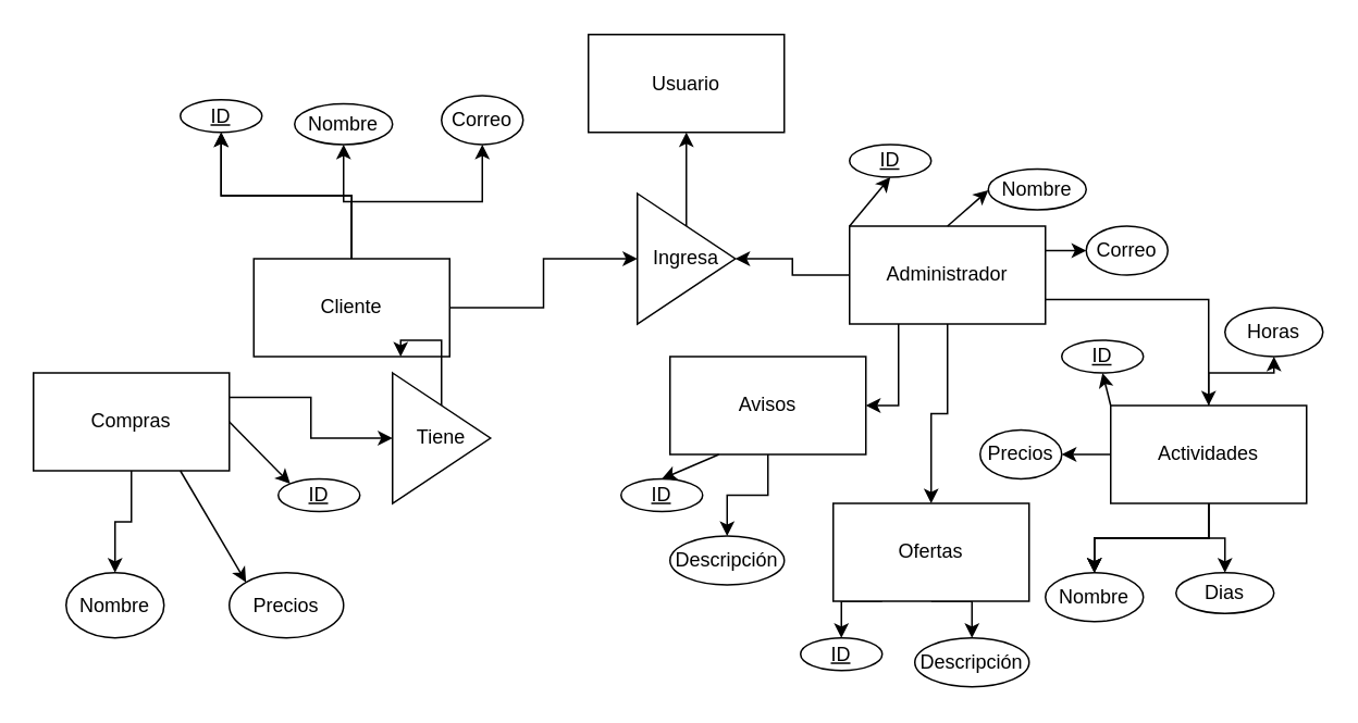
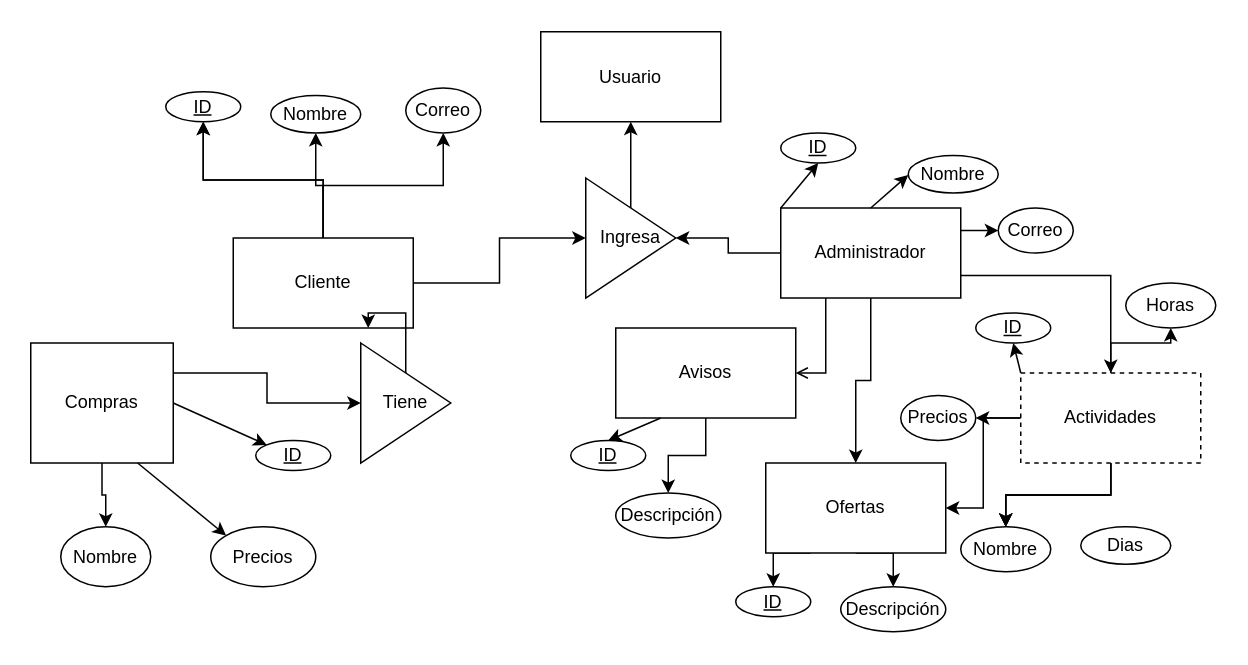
- <mxCell id="10" style="edgeStyle=orthogonalEdgeStyle;rounded=0;orthogonalLoop=1;jettySize=auto;html=1;exitX=0.25;exitY=1;exitDx=0;exitDy=0;entryX=1;entryY=0.5;entryDx=0;entryDy=0;" edge="1" parent="1" source="13" target="15"><mxGeometry relative="1" as="geometry" /></mxCell>
+ <mxCell id="10" style="edgeStyle=orthogonalEdgeStyle;rounded=0;orthogonalLoop=1;jettySize=auto;html=1;exitX=0.25;exitY=1;exitDx=0;exitDy=0;entryX=1;entryY=0.5;entryDx=0;entryDy=0;endArrow=open;" edge="1" parent="1" source="13" target="15"><mxGeometry relative="1" as="geometry" /></mxCell>
- <mxCell id="28" value="Compras" style="rounded=0;whiteSpace=wrap;html=1;" vertex="1" parent="1"><mxGeometry x="20" y="228" width="120" height="60" as="geometry" /></mxCell>
+ <mxCell id="28" value="Compras" style="rounded=0;whiteSpace=wrap;html=1;" vertex="1" parent="1"><mxGeometry x="20" y="228" width="95" height="80" as="geometry" /></mxCell>
- <mxCell id="25" value="Actividades" style="rounded=0;whiteSpace=wrap;html=1;" vertex="1" parent="1"><mxGeometry x="680" y="248" width="120" height="60" as="geometry" /></mxCell>
+ <mxCell id="25" value="Actividades" style="rounded=0;whiteSpace=wrap;html=1;dashed=1;" vertex="1" parent="1"><mxGeometry x="680" y="248" width="120" height="60" as="geometry" /></mxCell>
- <mxCell id="22" value="" style="edgeStyle=orthogonalEdgeStyle;rounded=0;orthogonalLoop=1;jettySize=auto;html=1;" edge="1" parent="1" source="25" target="35"><mxGeometry relative="1" as="geometry" /></mxCell>
+ <mxCell id="22" value="" style="edgeStyle=orthogonalEdgeStyle;rounded=0;orthogonalLoop=1;jettySize=auto;html=1;" edge="1" parent="1" source="25" target="18"><mxGeometry relative="1" as="geometry" /></mxCell>
